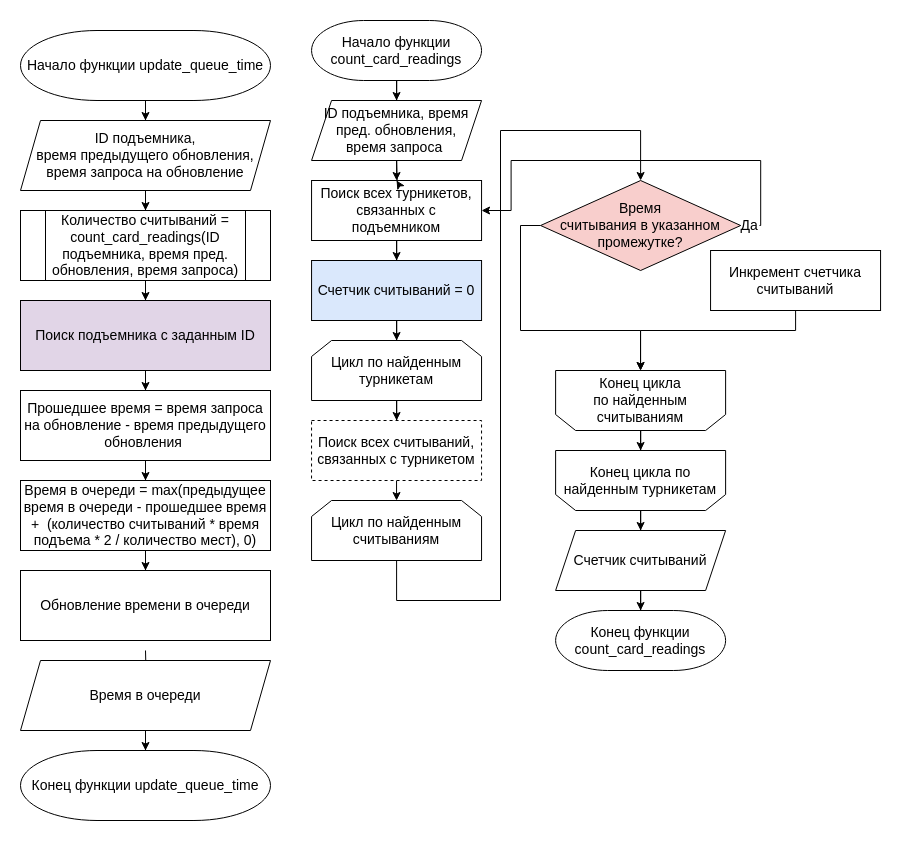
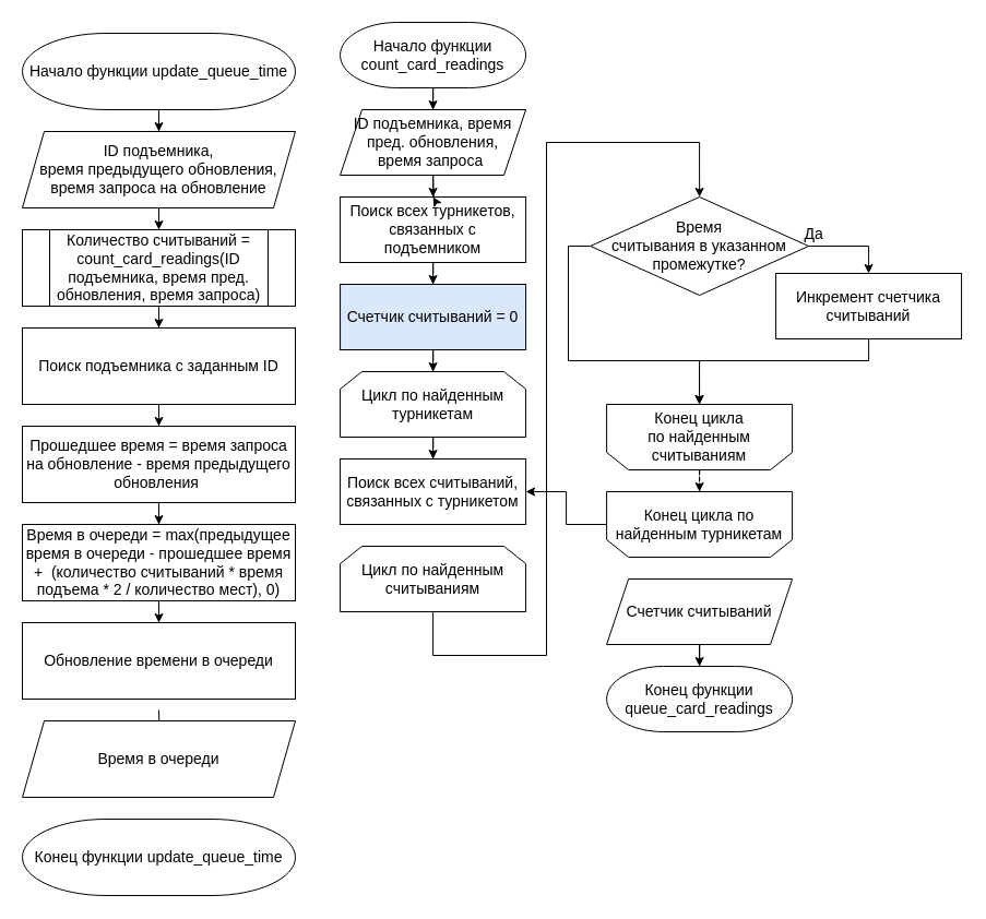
- <mxCell id="13" value="Да" style="edgeStyle=orthogonalEdgeStyle;rounded=0;orthogonalLoop=1;jettySize=auto;exitX=1;exitY=0.5;exitDx=0;exitDy=0;fontFamily=Helvetica;fontSize=14;fontStyle=0;" parent="1" source="15" target="7" edge="1"><mxGeometry x="-0.9" y="12" relative="1" as="geometry"><mxPoint x="1" as="offset" /></mxGeometry></mxCell>
+ <mxCell id="13" value="Да" style="edgeStyle=orthogonalEdgeStyle;rounded=0;orthogonalLoop=1;jettySize=auto;exitX=1;exitY=0.5;exitDx=0;exitDy=0;entryX=0.5;entryY=0;entryDx=0;entryDy=0;fontFamily=Helvetica;fontSize=14;fontStyle=0" parent="1" source="15" target="17" edge="1"><mxGeometry x="-0.9" y="12" relative="1" as="geometry"><mxPoint x="1" as="offset" /></mxGeometry></mxCell>
- <mxCell id="15" value="Время &#10;считывания в указанном промежутке?" style="rhombus;whiteSpace=wrap;strokeWidth=1;fontFamily=Helvetica;fontSize=14;fontStyle=0;fillColor=#f8cecc;" parent="1" vertex="1"><mxGeometry x="540.09" y="180" width="200.06" height="90" as="geometry" /></mxCell>
+ <mxCell id="15" value="Время &#10;считывания в указанном промежутке?" style="rhombus;whiteSpace=wrap;strokeWidth=1;fontFamily=Helvetica;fontSize=14;fontStyle=0" parent="1" vertex="1"><mxGeometry x="540.09" y="180" width="200.06" height="90" as="geometry" /></mxCell>
- <mxCell id="42" value="Поиск подъемника с заданным ID" style="rounded=0;whiteSpace=wrap;strokeWidth=1;fontFamily=Helvetica;fontSize=14;fontStyle=0;fillColor=#e1d5e7;" parent="1" vertex="1"><mxGeometry x="20" y="300" width="250" height="70" as="geometry" /></mxCell>
+ <mxCell id="42" value="Поиск подъемника с заданным ID" style="rounded=0;whiteSpace=wrap;strokeWidth=1;fontFamily=Helvetica;fontSize=14;fontStyle=0" parent="1" vertex="1"><mxGeometry x="20" y="300" width="250" height="70" as="geometry" /></mxCell>
- <mxCell id="24" style="edgeStyle=orthogonalEdgeStyle;rounded=0;orthogonalLoop=1;jettySize=auto;html=1;fontSize=14;" parent="1" source="25" target="11" edge="1"><mxGeometry relative="1" as="geometry" /></mxCell>
+ <mxCell id="24" style="edgeStyle=orthogonalEdgeStyle;rounded=0;orthogonalLoop=1;jettySize=auto;html=1;fontSize=14;dashed=1;" parent="1" source="25" target="11" edge="1"><mxGeometry relative="1" as="geometry" /></mxCell>
- <mxCell id="21" value="Поиск всех считываний, связанных с турникетом" style="rounded=0;whiteSpace=wrap;strokeWidth=1;fontFamily=Helvetica;fontSize=14;fontStyle=0;dashed=1;" parent="1" vertex="1"><mxGeometry x="311.06" y="420" width="170" height="60" as="geometry" /></mxCell>
+ <mxCell id="21" value="Поиск всех считываний, связанных с турникетом" style="rounded=0;whiteSpace=wrap;strokeWidth=1;fontFamily=Helvetica;fontSize=14;fontStyle=0" parent="1" vertex="1"><mxGeometry x="311.06" y="420" width="170" height="60" as="geometry" /></mxCell>
- <mxCell id="20" style="edgeStyle=orthogonalEdgeStyle;rounded=0;orthogonalLoop=1;jettySize=auto;html=1;exitX=0.5;exitY=1;exitDx=0;exitDy=0;entryX=0.5;entryY=0;entryDx=0;entryDy=0;fontSize=14;" parent="1" source="21" target="23" edge="1"><mxGeometry relative="1" as="geometry" /></mxCell>
- <mxCell id="10" style="edgeStyle=orthogonalEdgeStyle;rounded=0;orthogonalLoop=1;jettySize=auto;html=1;fontSize=14;" parent="1" source="11" target="27" edge="1"><mxGeometry relative="1" as="geometry" /></mxCell>
+ <mxCell id="10" style="edgeStyle=orthogonalEdgeStyle;rounded=0;orthogonalLoop=1;jettySize=auto;html=1;fontSize=14;" parent="1" source="11" target="21" edge="1"><mxGeometry relative="1" as="geometry" /></mxCell>
- <mxCell id="28" value="Конец функции count_card_readings" style="strokeWidth=1;shape=mxgraph.flowchart.terminator;whiteSpace=wrap;fontFamily=Helvetica;fontSize=14;fontStyle=0" parent="1" vertex="1"><mxGeometry x="555.12" y="610" width="170" height="60" as="geometry" /></mxCell>
+ <mxCell id="28" value="Конец функции queue_card_readings" style="strokeWidth=1;shape=mxgraph.flowchart.terminator;whiteSpace=wrap;fontFamily=Helvetica;fontSize=14;fontStyle=0" parent="1" vertex="1"><mxGeometry x="555.12" y="610" width="170" height="60" as="geometry" /></mxCell>
- <mxCell id="39" style="edgeStyle=orthogonalEdgeStyle;rounded=0;orthogonalLoop=1;jettySize=auto;html=1;fontSize=14;" parent="1" source="40" target="41" edge="1"><mxGeometry relative="1" as="geometry" /></mxCell>
